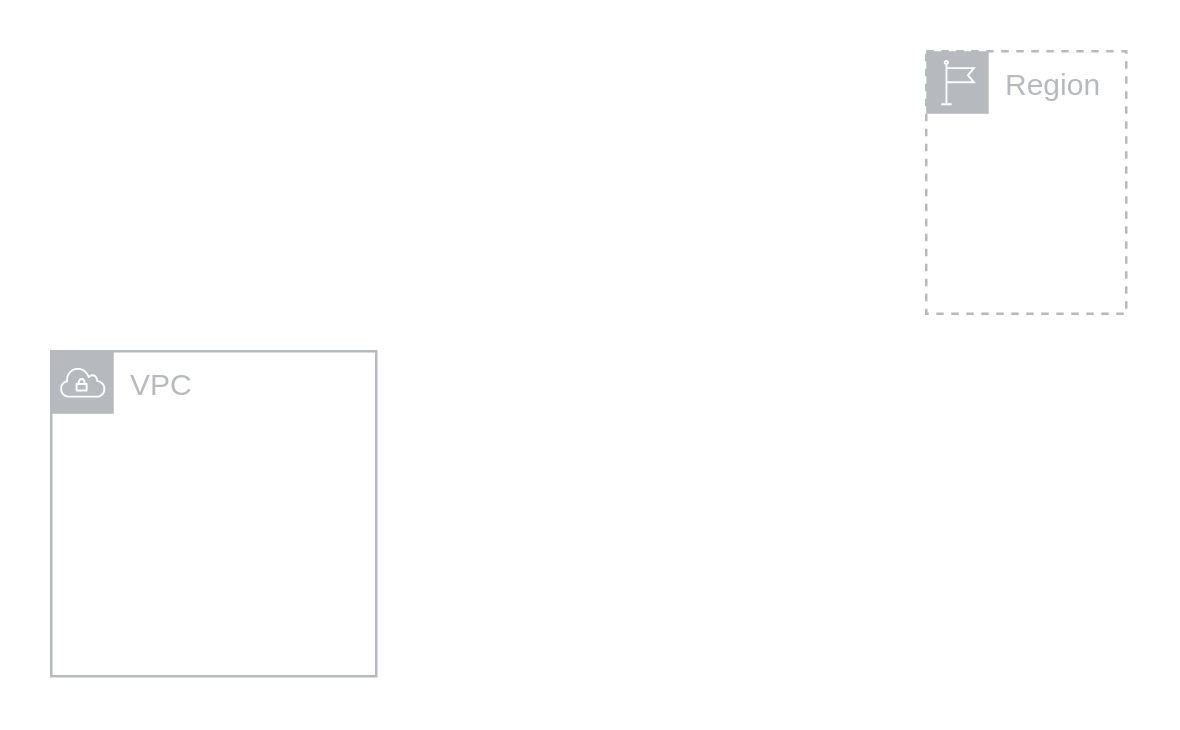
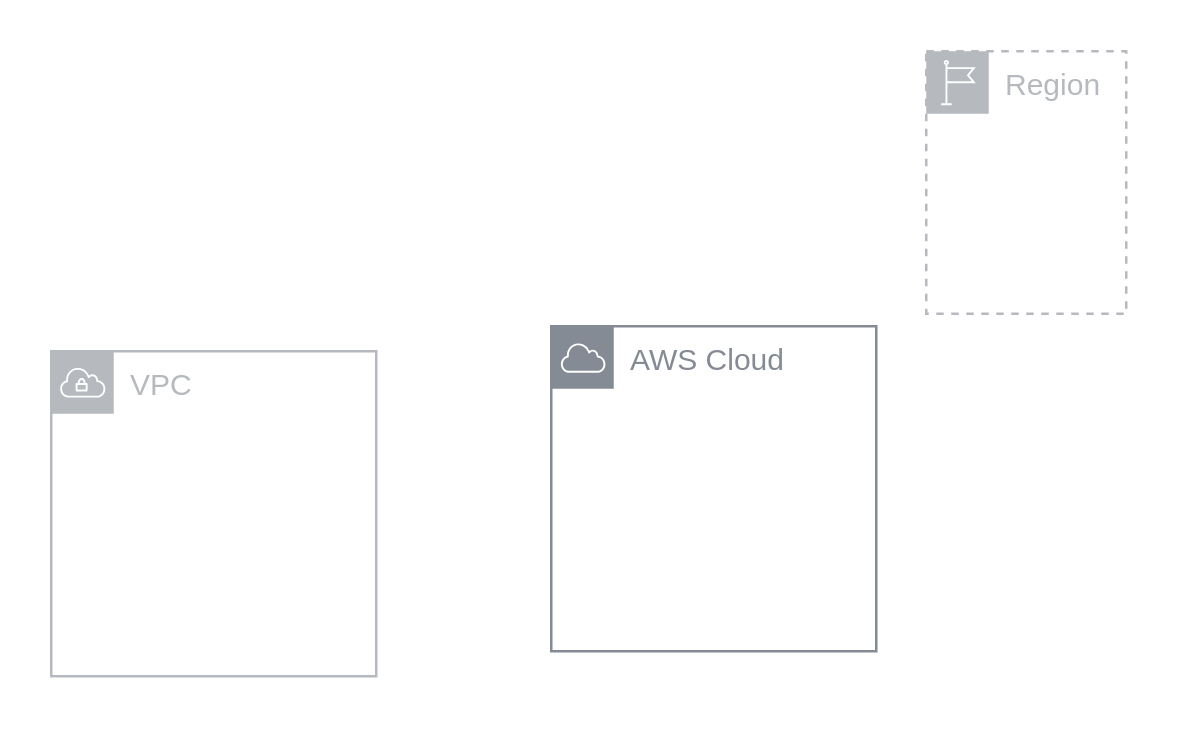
+ <mxCell id="2" value="AWS Cloud" style="sketch=0;outlineConnect=0;gradientColor=none;html=1;whiteSpace=wrap;fontSize=12;fontStyle=0;shape=mxgraph.aws4.group;grIcon=mxgraph.aws4.group_aws_cloud;strokeColor=#858B94;fillColor=none;verticalAlign=top;align=left;spacingLeft=30;fontColor=#858B94;dashed=0;" vertex="1" parent="1"><mxGeometry x="220" y="130" width="130" height="130" as="geometry" /></mxCell>
